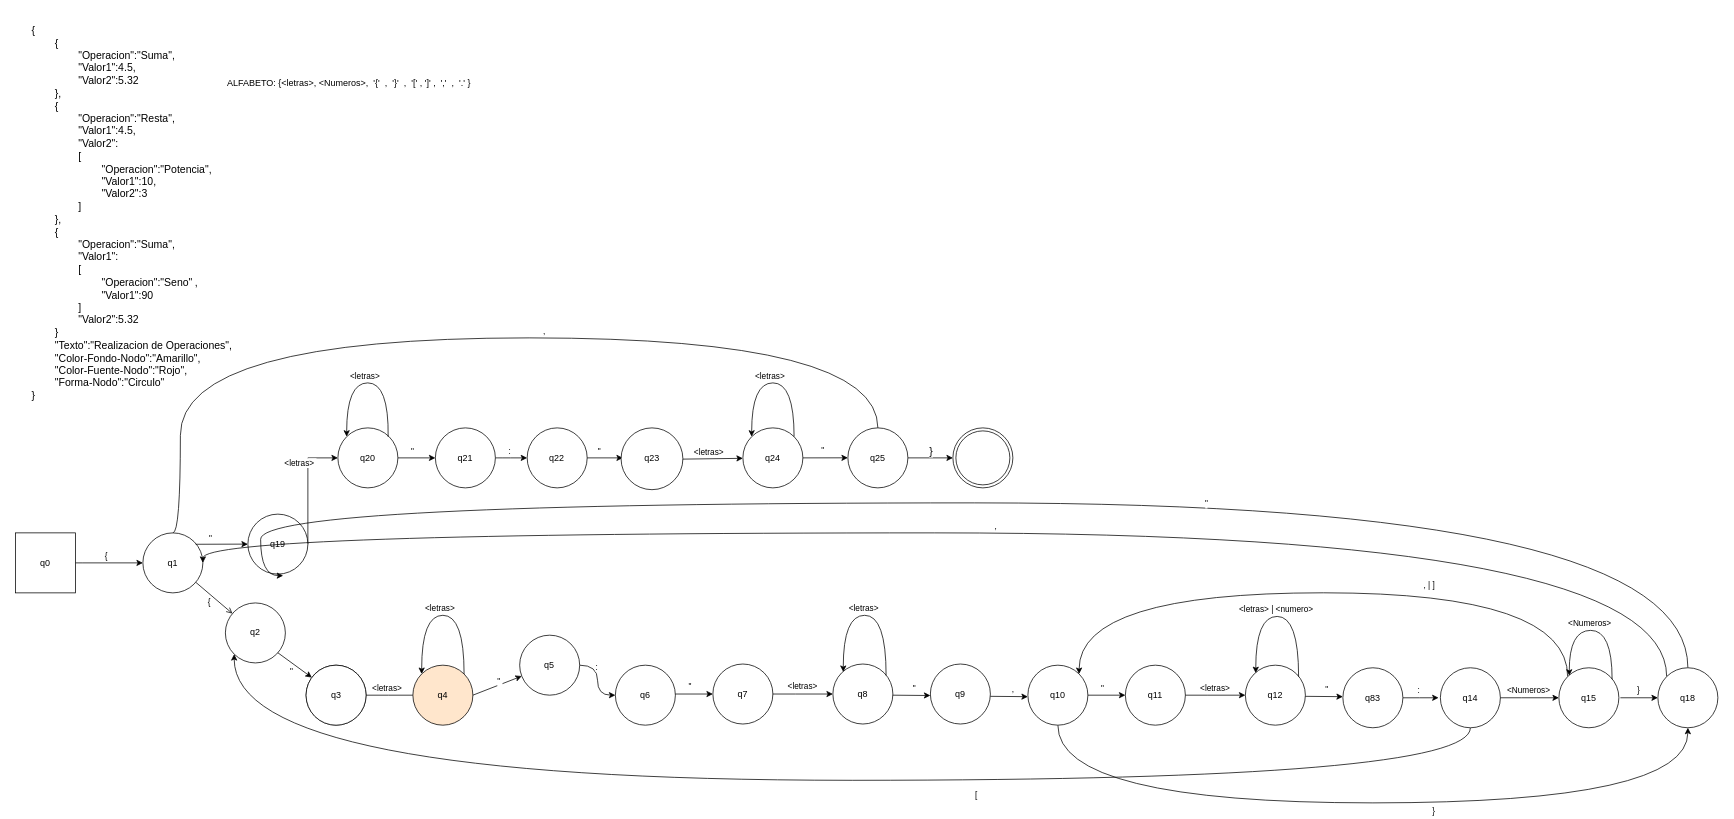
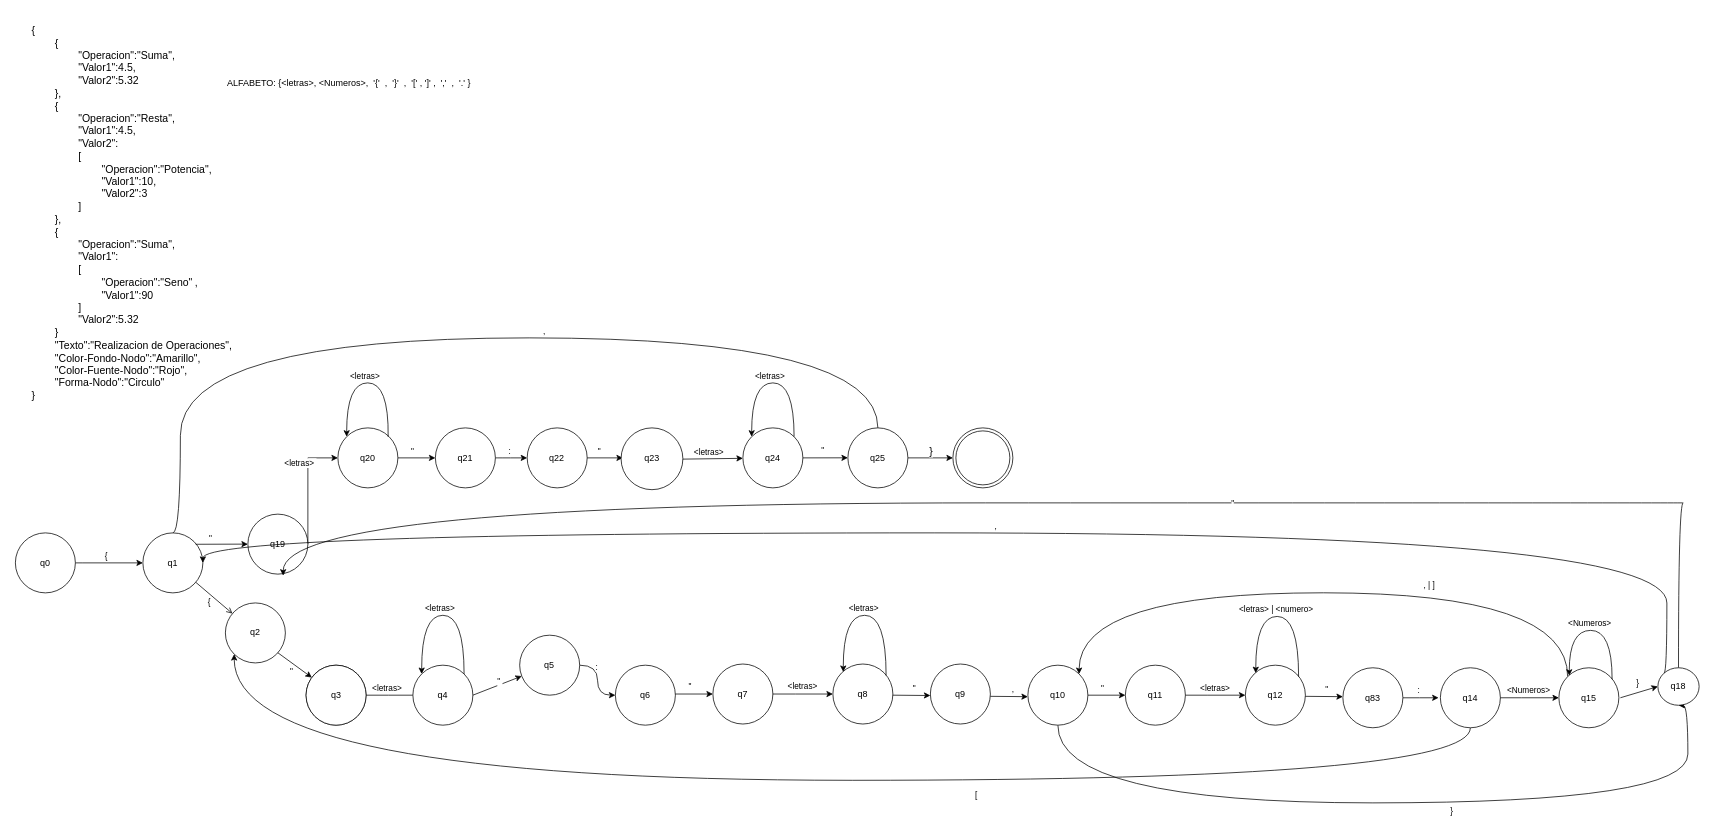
- <mxCell id="5" value="q0" style="whiteSpace=wrap;html=1;aspect=fixed;rounded=0;" vertex="1" parent="1"><mxGeometry y="710" width="80" height="80" as="geometry" x="20" /></mxCell>
+ <mxCell id="5" value="q0" style="ellipse;whiteSpace=wrap;html=1;aspect=fixed;" vertex="1" parent="1"><mxGeometry y="710" width="80" height="80" as="geometry" x="20" /></mxCell>
- <mxCell id="46" value="q4" style="ellipse;whiteSpace=wrap;html=1;aspect=fixed;fillColor=#ffe6cc;" vertex="1" parent="1"><mxGeometry x="550" y="886.4" width="80" height="80" as="geometry" /></mxCell>
+ <mxCell id="46" value="q4" style="ellipse;whiteSpace=wrap;html=1;aspect=fixed;" vertex="1" parent="1"><mxGeometry x="550" y="886.4" width="80" height="80" as="geometry" /></mxCell>
- <mxCell id="102" value="q18" style="ellipse;whiteSpace=wrap;html=1;aspect=fixed;" vertex="1" parent="1"><mxGeometry x="2210" y="889.86" width="80" height="80" as="geometry" /></mxCell>
+ <mxCell id="102" value="q18" style="ellipse;whiteSpace=wrap;html=1;aspect=fixed;" vertex="1" parent="1"><mxGeometry x="2210" y="889.86" width="55" height="50" as="geometry" /></mxCell>
